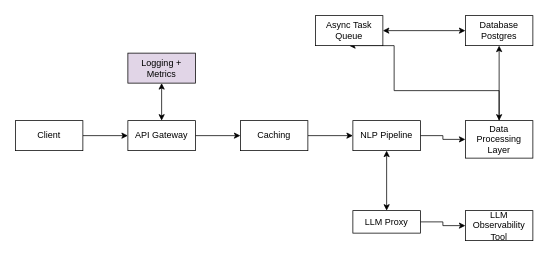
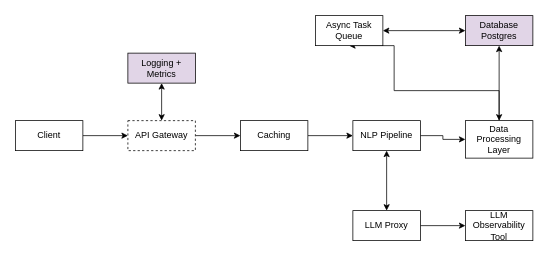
- <mxCell id="16" value="&lt;div&gt;Database&lt;/div&gt;&lt;div&gt;Postgres&lt;br&gt;&lt;/div&gt;" style="rounded=0;whiteSpace=wrap;html=1;" vertex="1" parent="1"><mxGeometry x="620" y="20" width="90" height="40" as="geometry" /></mxCell>
+ <mxCell id="16" value="&lt;div&gt;Database&lt;/div&gt;&lt;div&gt;Postgres&lt;br&gt;&lt;/div&gt;" style="rounded=0;whiteSpace=wrap;html=1;fillColor=#e1d5e7;" vertex="1" parent="1"><mxGeometry x="620" y="20" width="90" height="40" as="geometry" /></mxCell>
- <mxCell id="6" value="&lt;div&gt;API Gateway&lt;/div&gt;" style="rounded=0;whiteSpace=wrap;html=1;" vertex="1" parent="1"><mxGeometry x="170" y="160" width="90" height="40" as="geometry" /></mxCell>
+ <mxCell id="6" value="&lt;div&gt;API Gateway&lt;/div&gt;" style="rounded=0;whiteSpace=wrap;html=1;dashed=1;" vertex="1" parent="1"><mxGeometry x="170" y="160" width="90" height="40" as="geometry" /></mxCell>
- <mxCell id="20" value="LLM Proxy" style="rounded=0;whiteSpace=wrap;html=1;" vertex="1" parent="1"><mxGeometry x="470" y="280" width="90" height="30" as="geometry" /></mxCell>
+ <mxCell id="20" value="LLM Proxy" style="rounded=0;whiteSpace=wrap;html=1;" vertex="1" parent="1"><mxGeometry x="470" y="280" width="90" height="40" as="geometry" /></mxCell>
